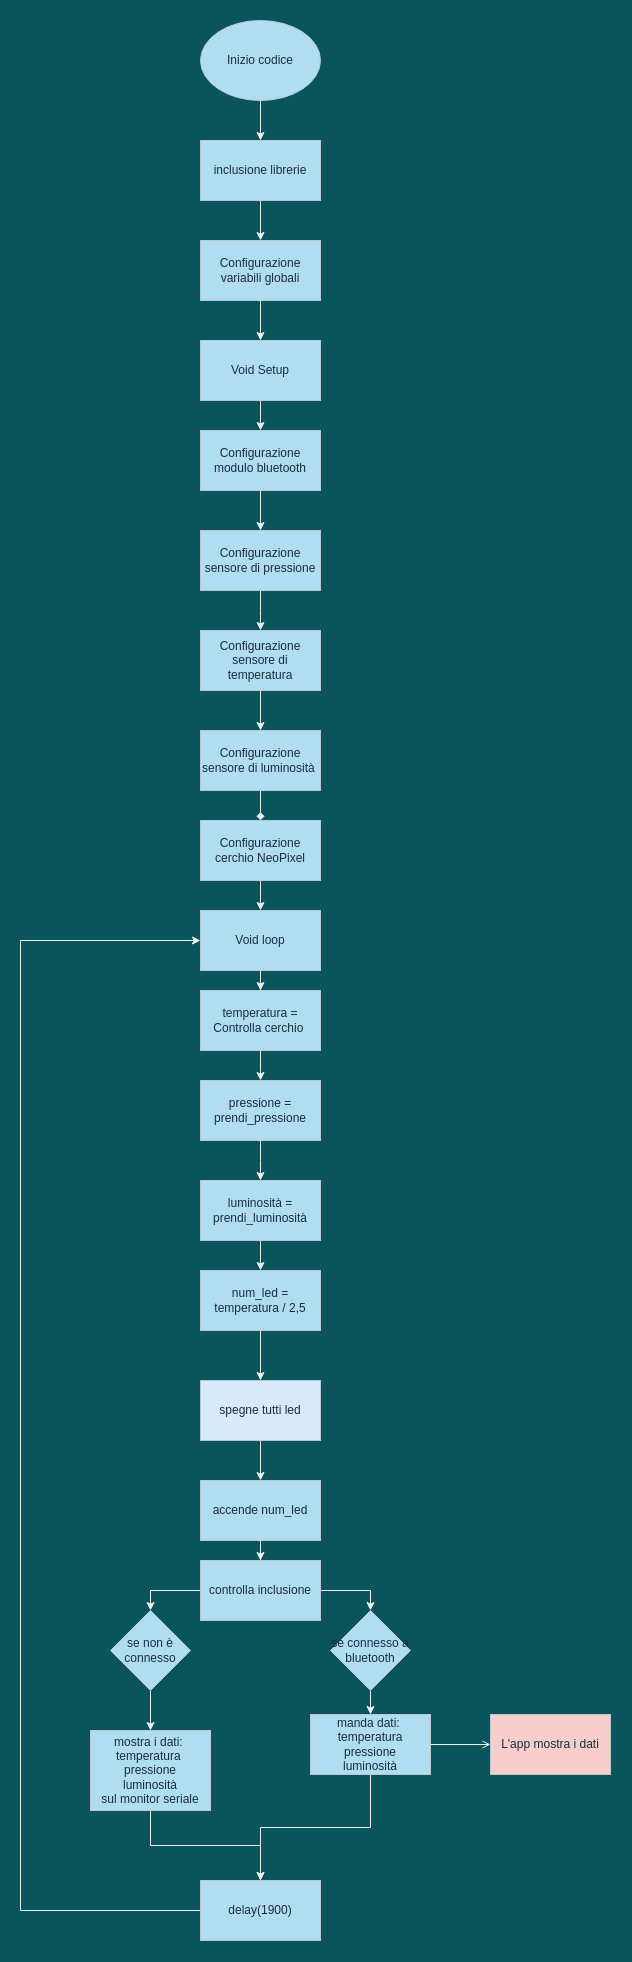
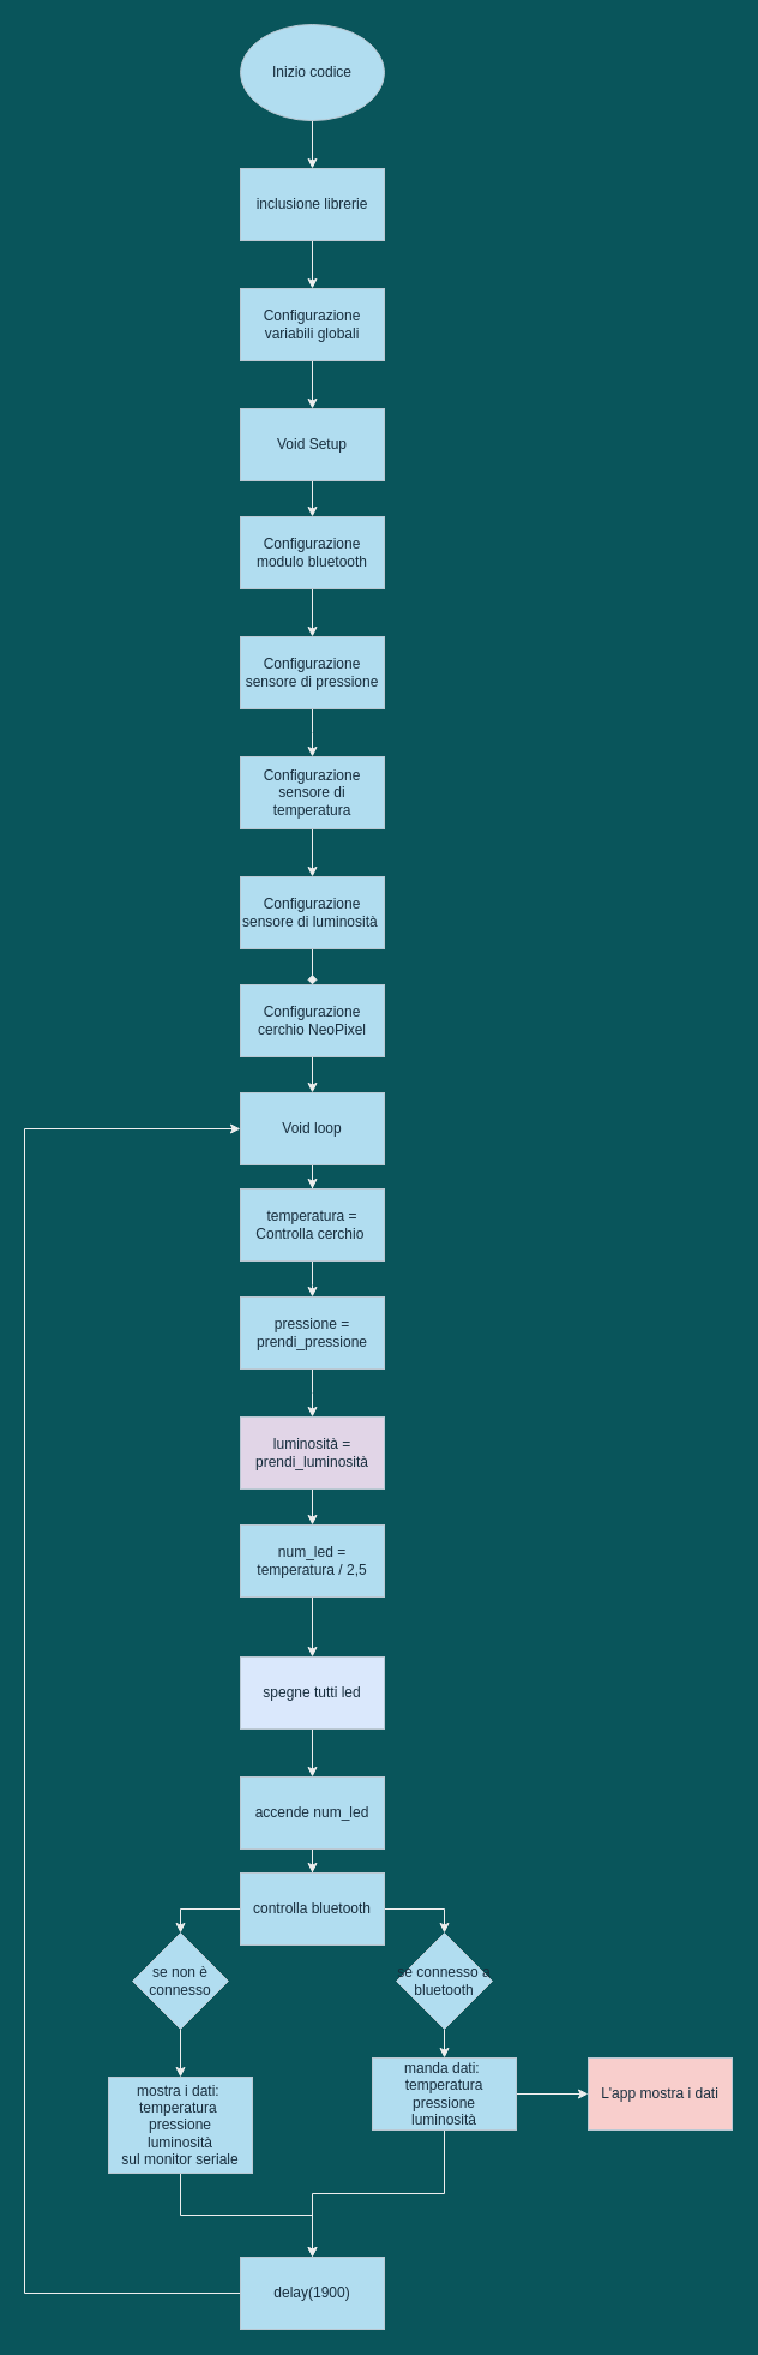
- <mxCell id="33" value="luminosità = prendi_luminosità" style="rounded=0;whiteSpace=wrap;html=1;fillColor=#B1DDF0;strokeColor=#BAC8D3;fontColor=#182E3E;" vertex="1" parent="1"><mxGeometry x="200" y="1180" width="120" height="60" as="geometry" /></mxCell>
+ <mxCell id="33" value="luminosità = prendi_luminosità" style="rounded=0;whiteSpace=wrap;html=1;fillColor=#e1d5e7;strokeColor=#BAC8D3;fontColor=#182E3E;" vertex="1" parent="1"><mxGeometry x="200" y="1180" width="120" height="60" as="geometry" /></mxCell>
- <mxCell id="48" value="controlla inclusione" style="rounded=0;whiteSpace=wrap;html=1;fillColor=#B1DDF0;strokeColor=#BAC8D3;fontColor=#182E3E;" vertex="1" parent="1"><mxGeometry x="200" y="1560" width="120" height="60" as="geometry" /></mxCell>
+ <mxCell id="48" value="controlla bluetooth" style="rounded=0;whiteSpace=wrap;html=1;fillColor=#B1DDF0;strokeColor=#BAC8D3;fontColor=#182E3E;" vertex="1" parent="1"><mxGeometry x="200" y="1560" width="120" height="60" as="geometry" /></mxCell>
- <mxCell id="38" style="edgeStyle=orthogonalEdgeStyle;rounded=0;orthogonalLoop=1;jettySize=auto;html=1;strokeColor=#EEEEEE;fontColor=#FFFFFF;labelBackgroundColor=#09555B;endArrow=open;" edge="1" parent="1" source="40" target="41"><mxGeometry relative="1" as="geometry"><mxPoint x="490" y="1744" as="targetPoint" /></mxGeometry></mxCell>
+ <mxCell id="38" style="edgeStyle=orthogonalEdgeStyle;rounded=0;orthogonalLoop=1;jettySize=auto;html=1;strokeColor=#EEEEEE;fontColor=#FFFFFF;labelBackgroundColor=#09555B;" edge="1" parent="1" source="40" target="41"><mxGeometry relative="1" as="geometry"><mxPoint x="490" y="1744" as="targetPoint" /></mxGeometry></mxCell>
